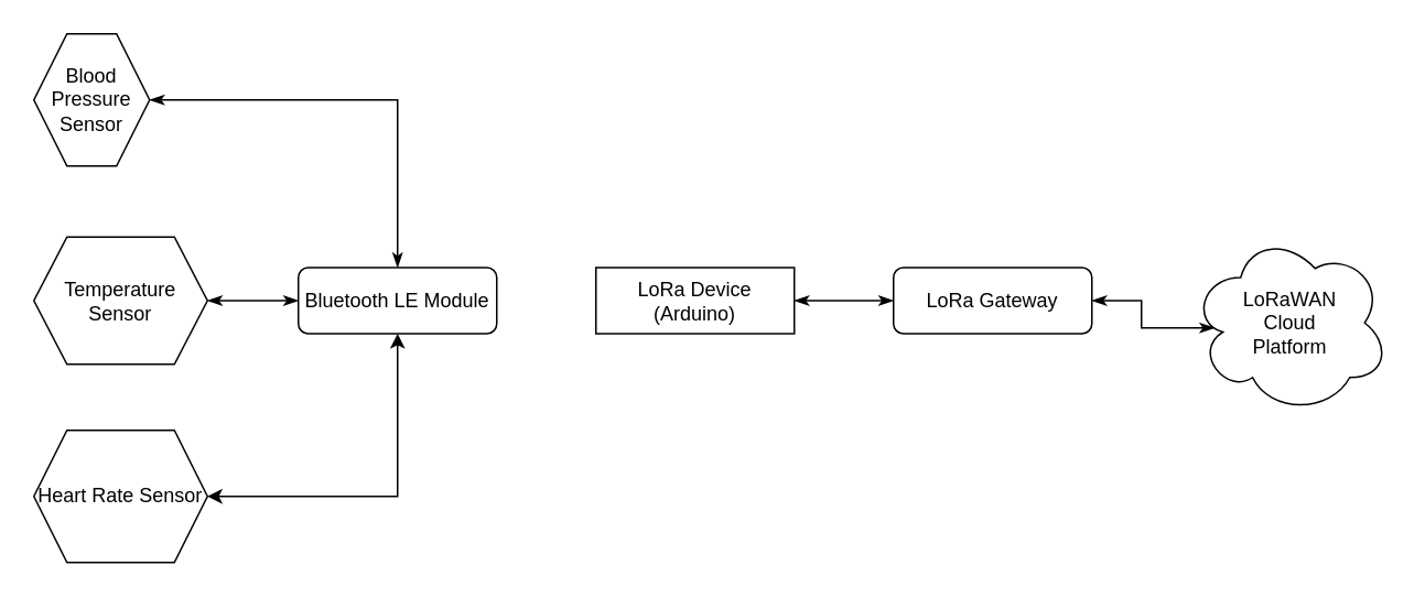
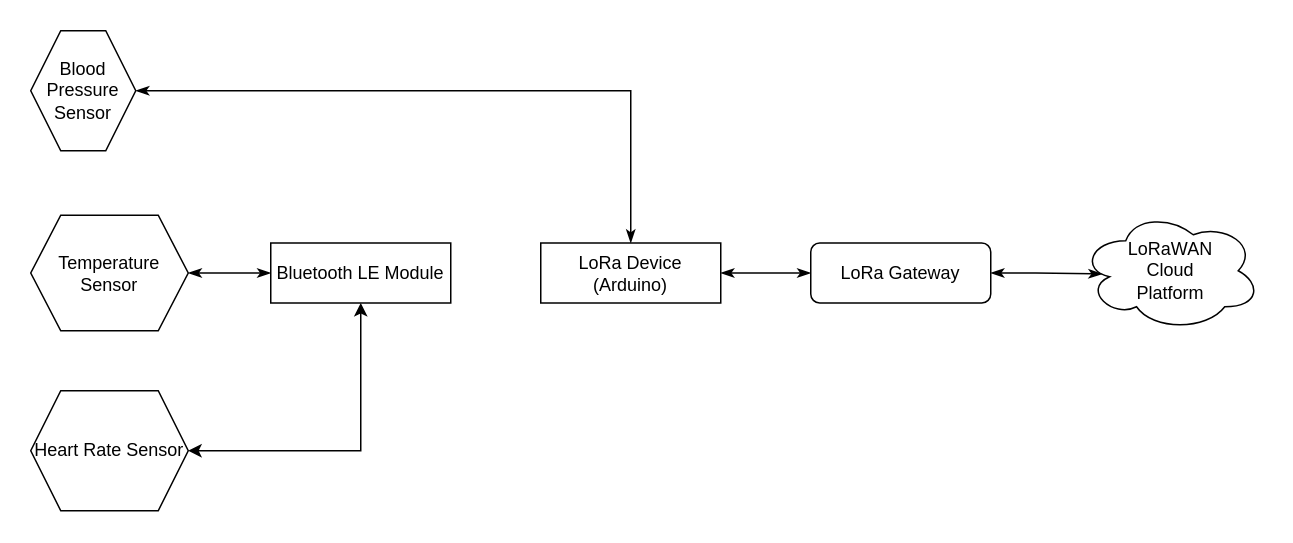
- <mxCell id="2" style="edgeStyle=orthogonalEdgeStyle;rounded=0;orthogonalLoop=1;jettySize=auto;html=1;entryX=0.5;entryY=0;entryDx=0;entryDy=0;endArrow=classicThin;startFill=1;endFill=1;startArrow=classicThin;" edge="1" parent="1" source="3" target="8"><mxGeometry relative="1" as="geometry" /></mxCell>
+ <mxCell id="2" style="edgeStyle=orthogonalEdgeStyle;rounded=0;orthogonalLoop=1;jettySize=auto;html=1;endArrow=classicThin;startFill=1;endFill=1;startArrow=classicThin;" edge="1" parent="1" source="3" target="10"><mxGeometry relative="1" as="geometry" /></mxCell>
- <mxCell id="8" value="Bluetooth LE Module" style="rounded=1;whiteSpace=wrap;html=1;" vertex="1" parent="1"><mxGeometry x="180" y="161.5" width="120" height="40" as="geometry" /></mxCell>
+ <mxCell id="8" value="Bluetooth LE Module" style="whiteSpace=wrap;html=1;rounded=0;" vertex="1" parent="1"><mxGeometry x="180" y="161.5" width="120" height="40" as="geometry" /></mxCell>
- <mxCell id="12" value="LoRaWAN&lt;br&gt;Cloud&lt;div&gt;Platform&lt;/div&gt;" style="ellipse;shape=cloud;whiteSpace=wrap;html=1;" vertex="1" parent="1"><mxGeometry x="720" y="140" width="120" height="110" as="geometry" /></mxCell>
+ <mxCell id="12" value="LoRaWAN&lt;br&gt;Cloud&lt;div&gt;Platform&lt;/div&gt;" style="ellipse;shape=cloud;whiteSpace=wrap;html=1;" vertex="1" parent="1"><mxGeometry x="720" y="140" width="120" height="80" as="geometry" /></mxCell>
